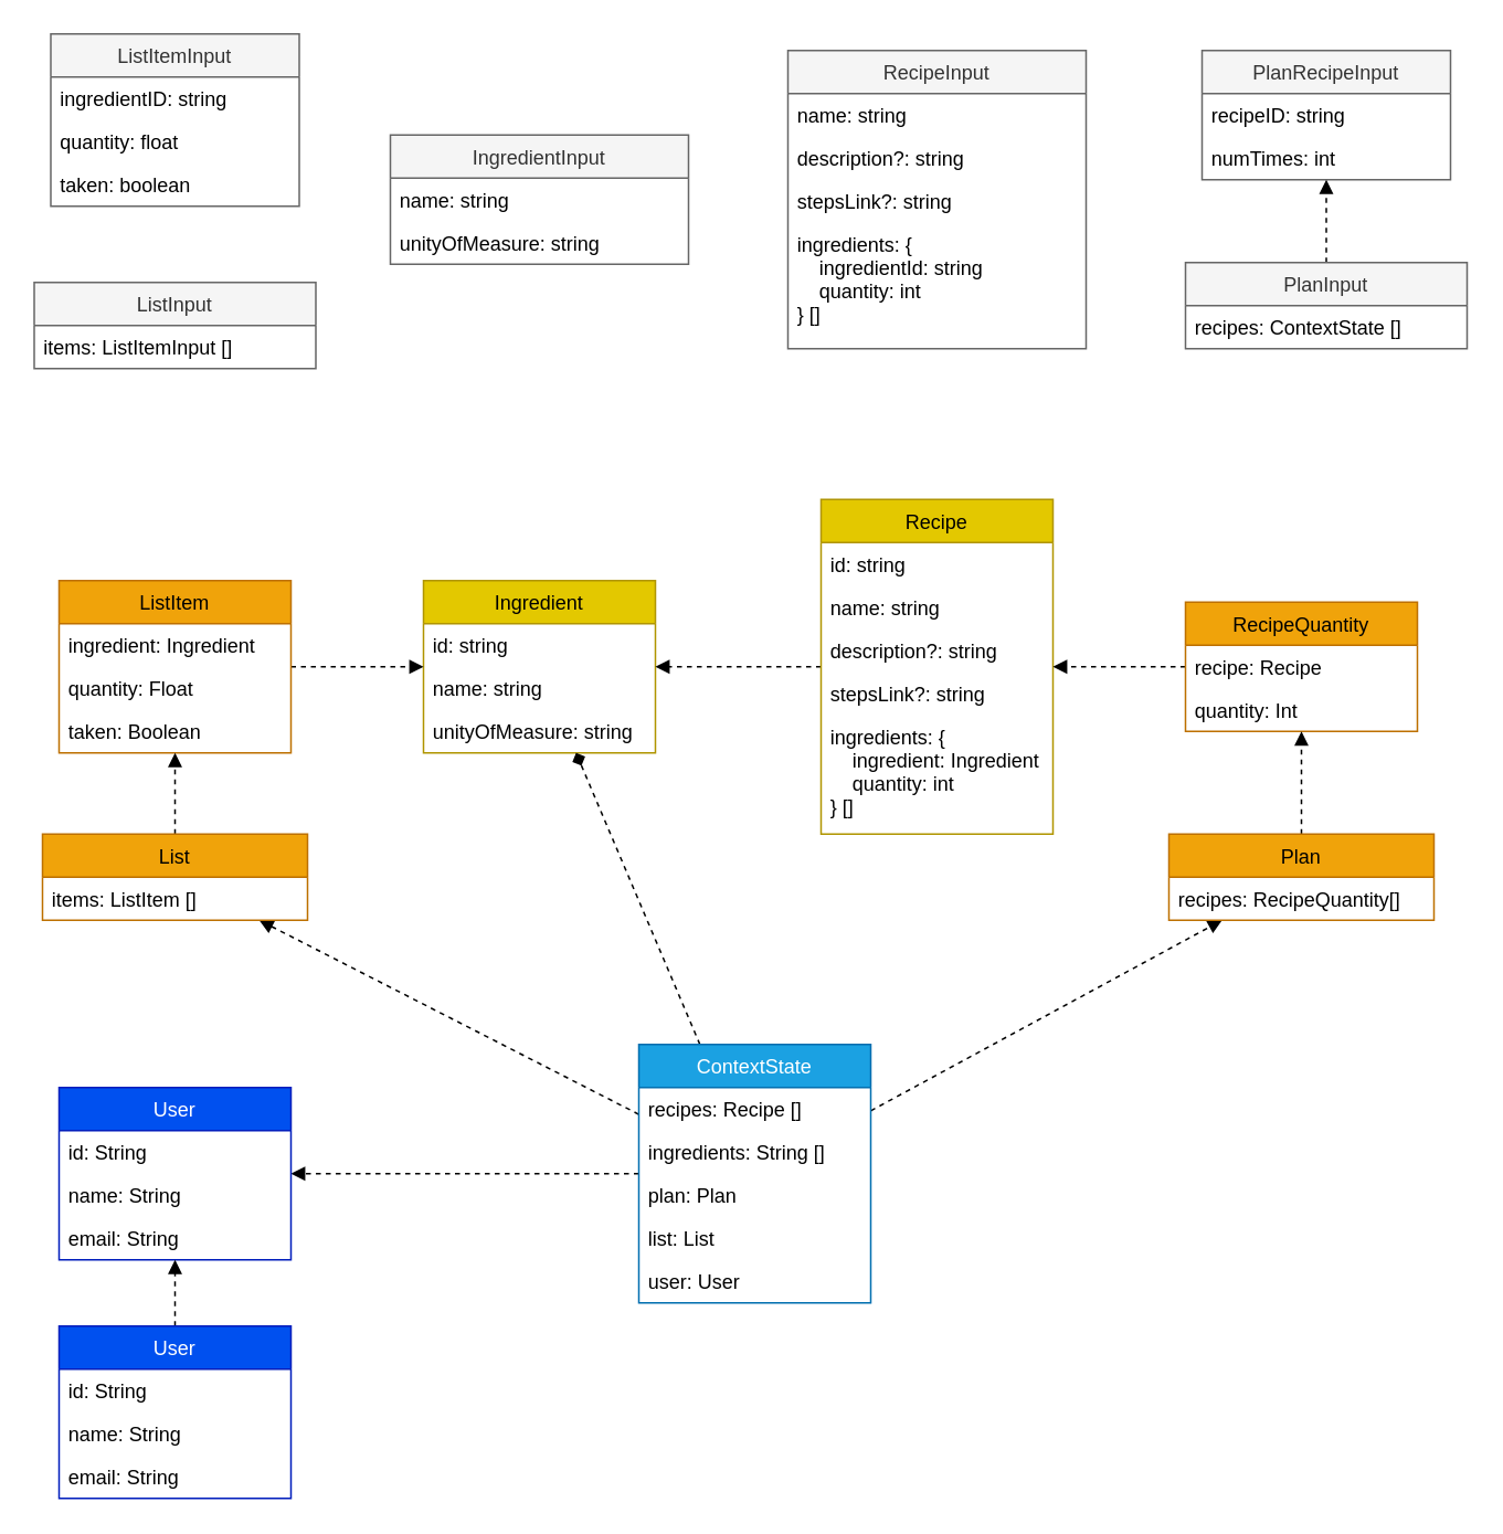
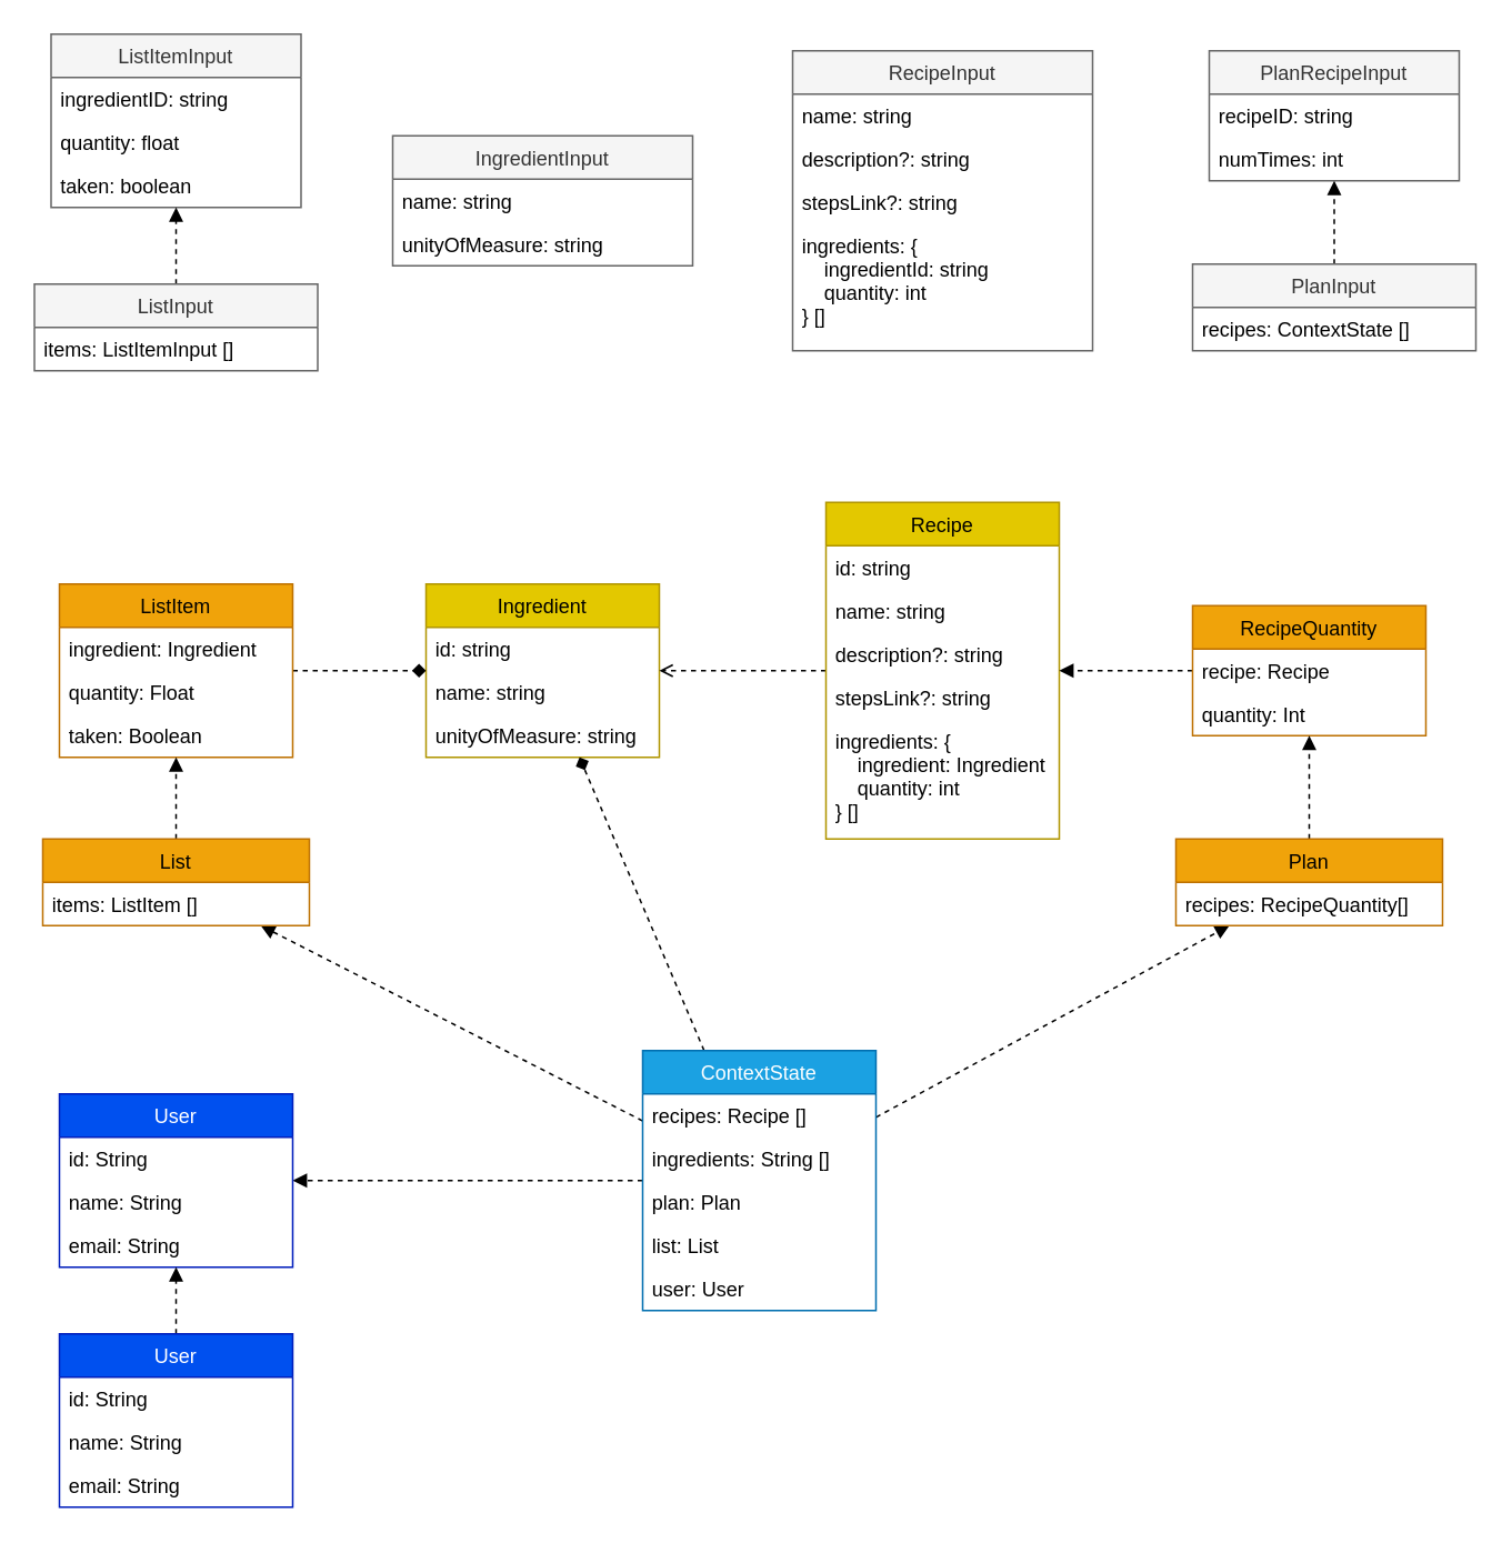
+ <mxCell id="56" style="edgeStyle=none;html=1;dashed=1;endArrow=block;endFill=1;" parent="1" source="57" target="52" edge="1"><mxGeometry relative="1" as="geometry" /></mxCell>
- <mxCell id="44" style="edgeStyle=none;html=1;dashed=1;endArrow=block;endFill=1;" parent="1" source="45" target="2" edge="1"><mxGeometry relative="1" as="geometry" /></mxCell>
+ <mxCell id="44" style="edgeStyle=none;html=1;dashed=1;endArrow=diamond;endFill=1;" parent="1" source="45" target="2" edge="1"><mxGeometry relative="1" as="geometry" /></mxCell>
- <mxCell id="6" style="edgeStyle=none;html=1;dashed=1;endArrow=block;endFill=1;" parent="1" source="7" target="2" edge="1"><mxGeometry relative="1" as="geometry" /></mxCell>
+ <mxCell id="6" style="edgeStyle=none;html=1;dashed=1;endArrow=open;endFill=1;" parent="1" source="7" target="2" edge="1"><mxGeometry relative="1" as="geometry" /></mxCell>
